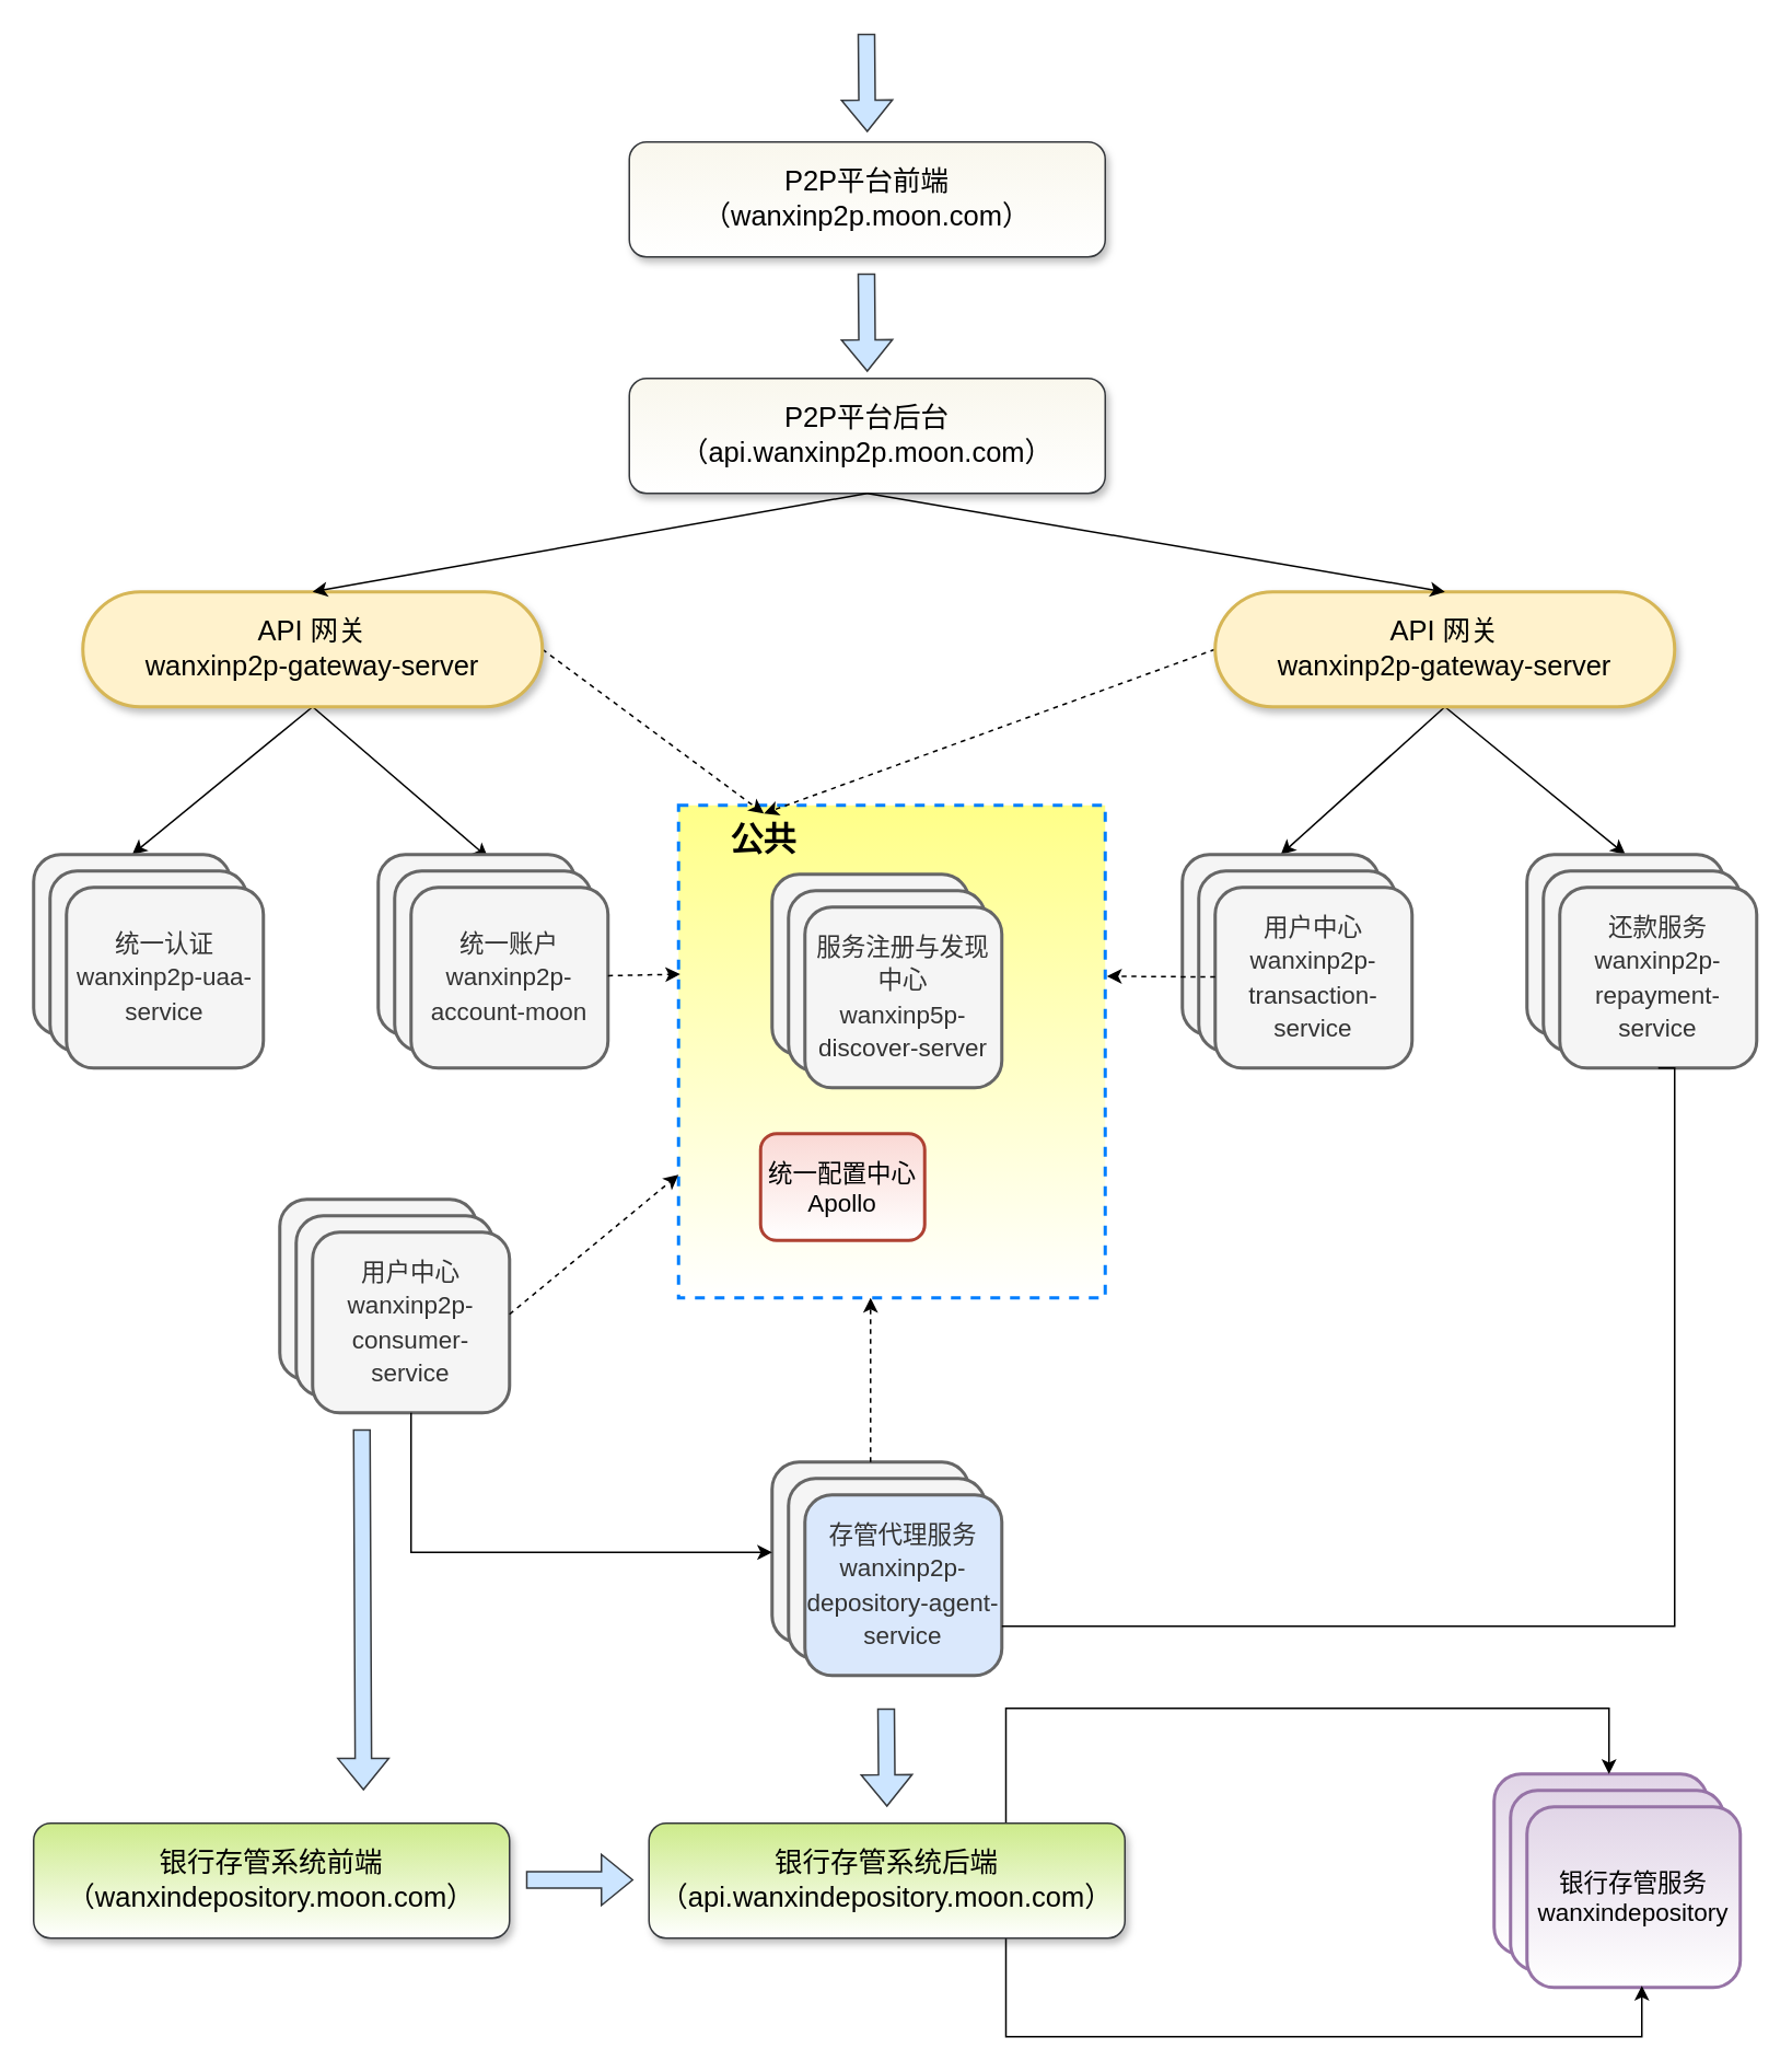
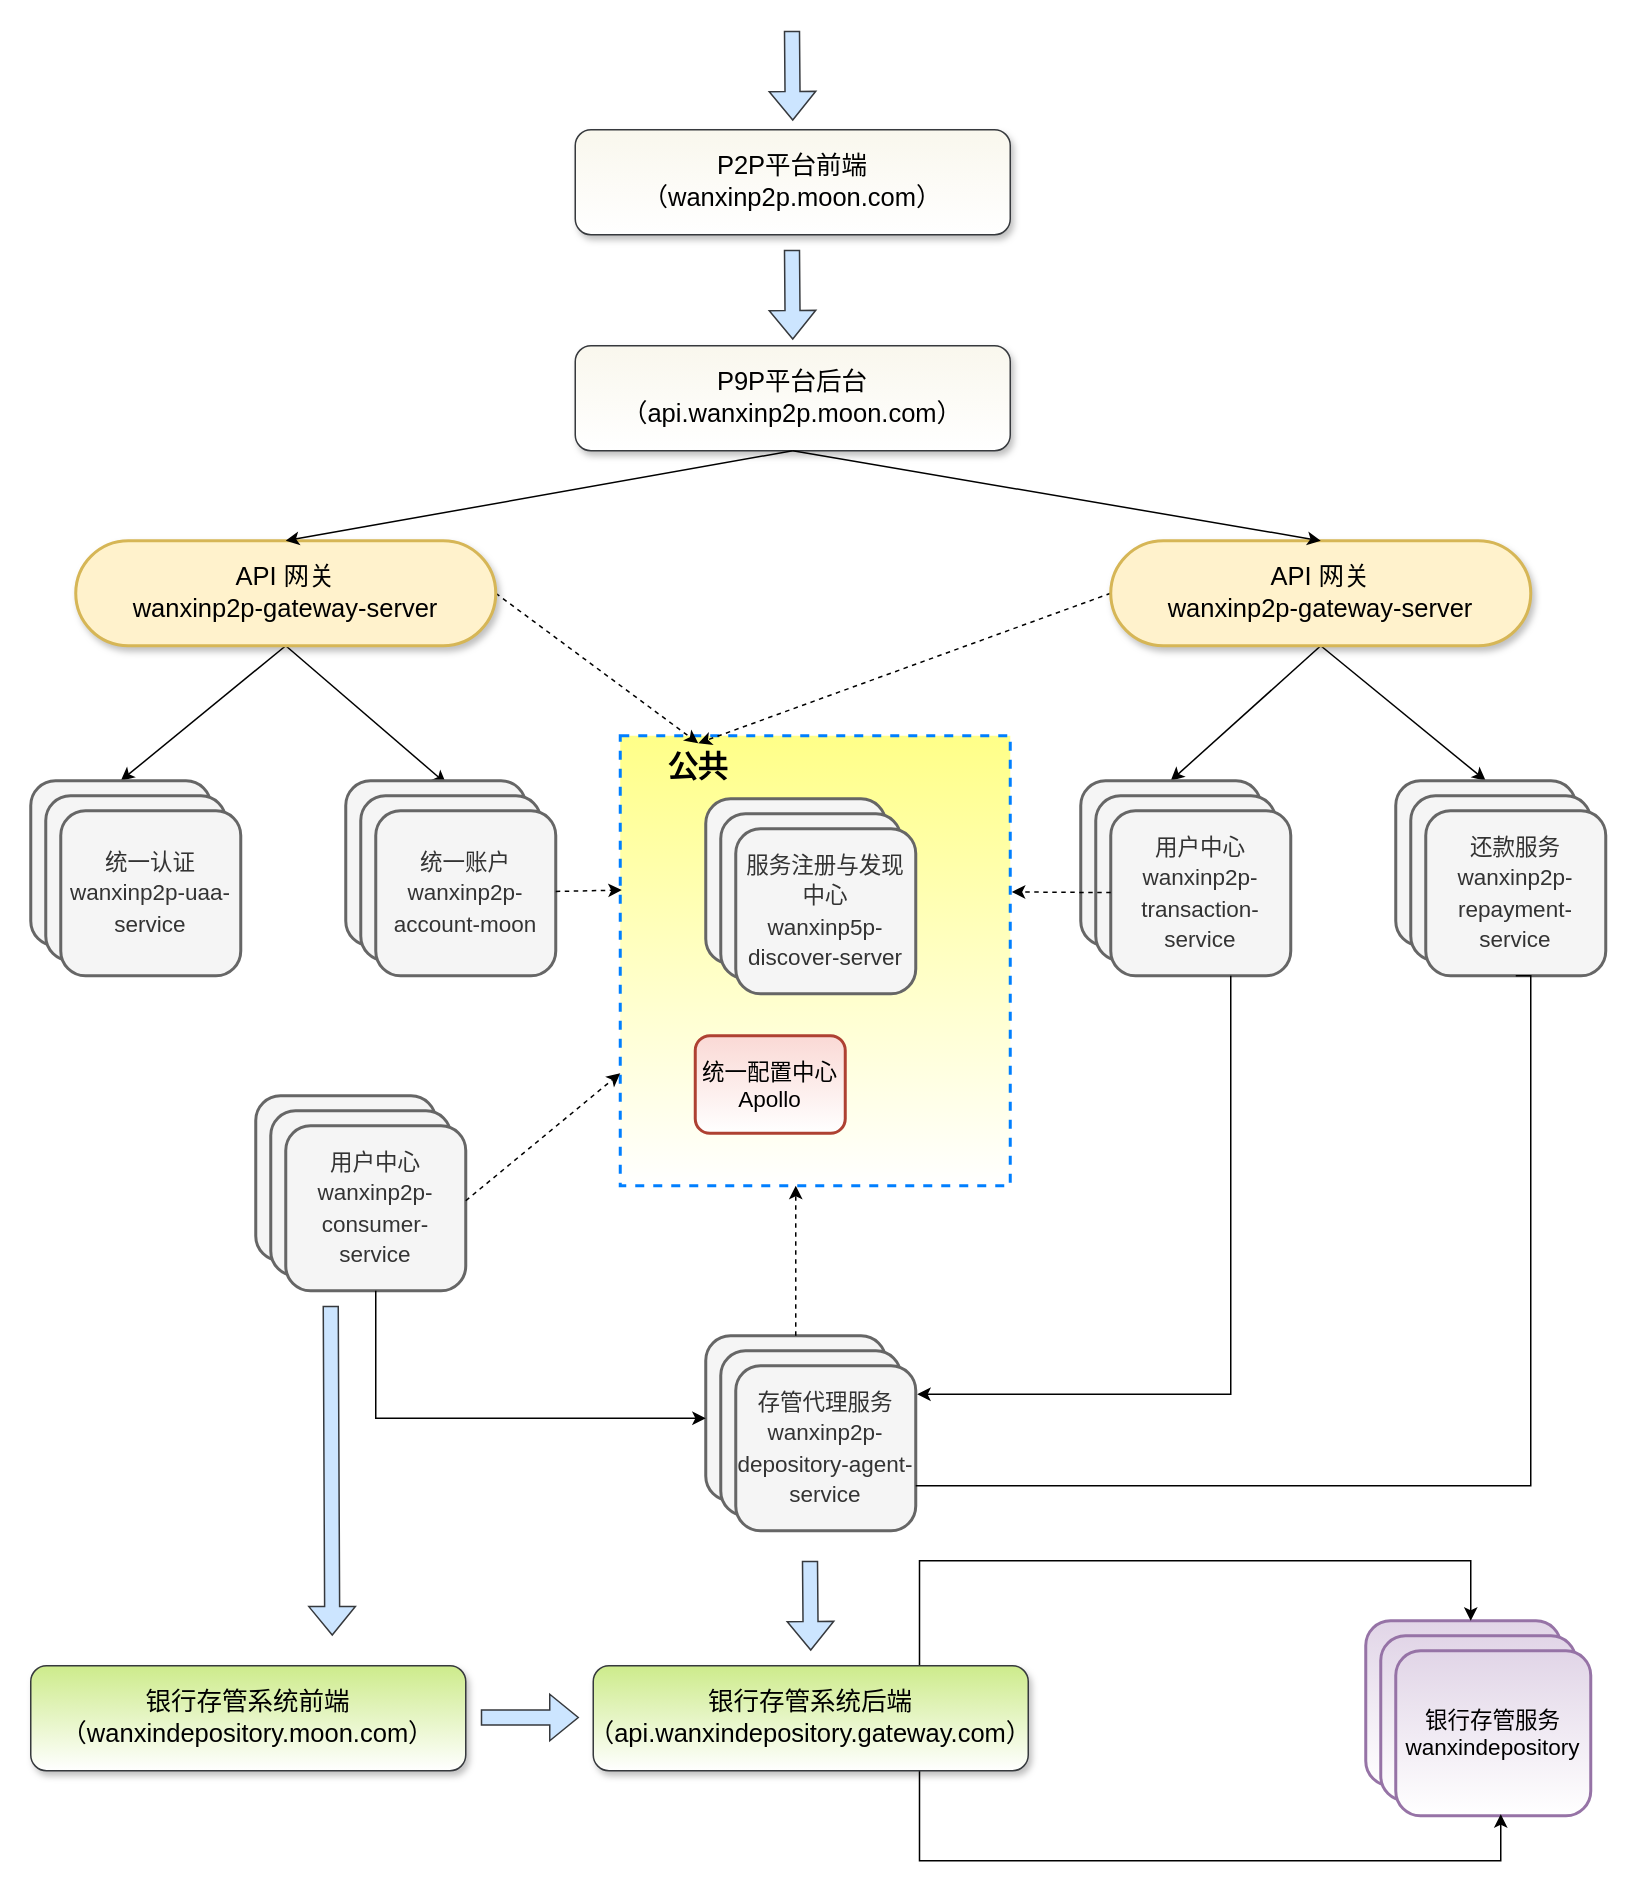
- <mxCell id="4" value="&lt;font style=&quot;font-size: 17px&quot;&gt;P2P平台后台&lt;br&gt;（api.wanxinp2p.moon.com）&lt;/font&gt;" style="rounded=1;whiteSpace=wrap;html=1;gradientDirection=south;fillColor=#f9f7ed;strokeColor=#36393d;glass=0;shadow=1;labelBackgroundColor=none;labelBorderColor=none;gradientColor=#ffffff;sketch=0;backgroundOutline=0;" vertex="1" parent="1"><mxGeometry x="383" y="230" width="290" height="70" as="geometry" /></mxCell>
+ <mxCell id="4" value="&lt;font style=&quot;font-size: 17px&quot;&gt;P9P平台后台&lt;br&gt;（api.wanxinp2p.moon.com）&lt;/font&gt;" style="rounded=1;whiteSpace=wrap;html=1;gradientDirection=south;fillColor=#f9f7ed;strokeColor=#36393d;glass=0;shadow=1;labelBackgroundColor=none;labelBorderColor=none;gradientColor=#ffffff;sketch=0;backgroundOutline=0;" vertex="1" parent="1"><mxGeometry x="383" y="230" width="290" height="70" as="geometry" /></mxCell>
+ <mxCell id="57" style="edgeStyle=orthogonalEdgeStyle;rounded=0;orthogonalLoop=1;jettySize=auto;html=1;entryX=1.008;entryY=0.173;entryDx=0;entryDy=0;entryPerimeter=0;fontSize=15;fontColor=default;" edge="1" parent="1" source="28" target="45"><mxGeometry relative="1" as="geometry"><Array as="points"><mxPoint x="820" y="929" /></Array></mxGeometry></mxCell>
- <mxCell id="45" value="&lt;div&gt;&lt;span style=&quot;font-size: 15px&quot;&gt;存管代理服务&lt;/span&gt;&lt;/div&gt;&lt;div&gt;&lt;span style=&quot;font-size: 15px&quot;&gt;wanxinp2p-depository-agent-service&lt;/span&gt;&lt;/div&gt;" style="rounded=1;whiteSpace=wrap;html=1;shadow=0;glass=0;labelBackgroundColor=none;labelBorderColor=none;sketch=0;fillStyle=auto;fontSize=17;fontColor=#333333;strokeColor=#666666;strokeWidth=2;fillColor=#dae8fc;gradientDirection=south;" vertex="1" parent="42"><mxGeometry x="20" y="20" width="120" height="110" as="geometry" /></mxCell>
+ <mxCell id="45" value="&lt;div&gt;&lt;span style=&quot;font-size: 15px&quot;&gt;存管代理服务&lt;/span&gt;&lt;/div&gt;&lt;div&gt;&lt;span style=&quot;font-size: 15px&quot;&gt;wanxinp2p-depository-agent-service&lt;/span&gt;&lt;/div&gt;" style="rounded=1;whiteSpace=wrap;html=1;shadow=0;glass=0;labelBackgroundColor=none;labelBorderColor=none;sketch=0;fillStyle=auto;fontSize=17;fontColor=#333333;strokeColor=#666666;strokeWidth=2;fillColor=#f5f5f5;gradientDirection=south;" vertex="1" parent="42"><mxGeometry x="20" y="20" width="120" height="110" as="geometry" /></mxCell>
- <mxCell id="53" value="&lt;font style=&quot;font-size: 17px&quot;&gt;银行存管系统后端&lt;br&gt;（api.wanxindepository.moon.com）&lt;/font&gt;" style="rounded=1;whiteSpace=wrap;html=1;gradientDirection=south;fillColor=#cdeb8b;strokeColor=#36393d;glass=0;shadow=1;labelBackgroundColor=none;labelBorderColor=none;sketch=0;backgroundOutline=0;gradientColor=#ffffff;" vertex="1" parent="1"><mxGeometry x="395" y="1110" width="290" height="70" as="geometry" /></mxCell>
+ <mxCell id="53" value="&lt;font style=&quot;font-size: 17px&quot;&gt;银行存管系统后端&lt;br&gt;（api.wanxindepository.gateway.com）&lt;/font&gt;" style="rounded=1;whiteSpace=wrap;html=1;gradientDirection=south;fillColor=#cdeb8b;strokeColor=#36393d;glass=0;shadow=1;labelBackgroundColor=none;labelBorderColor=none;sketch=0;backgroundOutline=0;gradientColor=#ffffff;" vertex="1" parent="1"><mxGeometry x="395" y="1110" width="290" height="70" as="geometry" /></mxCell>
